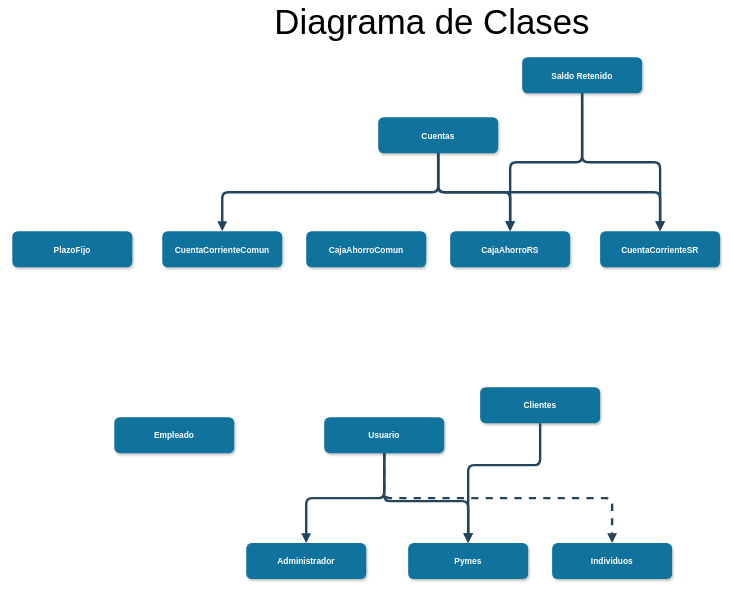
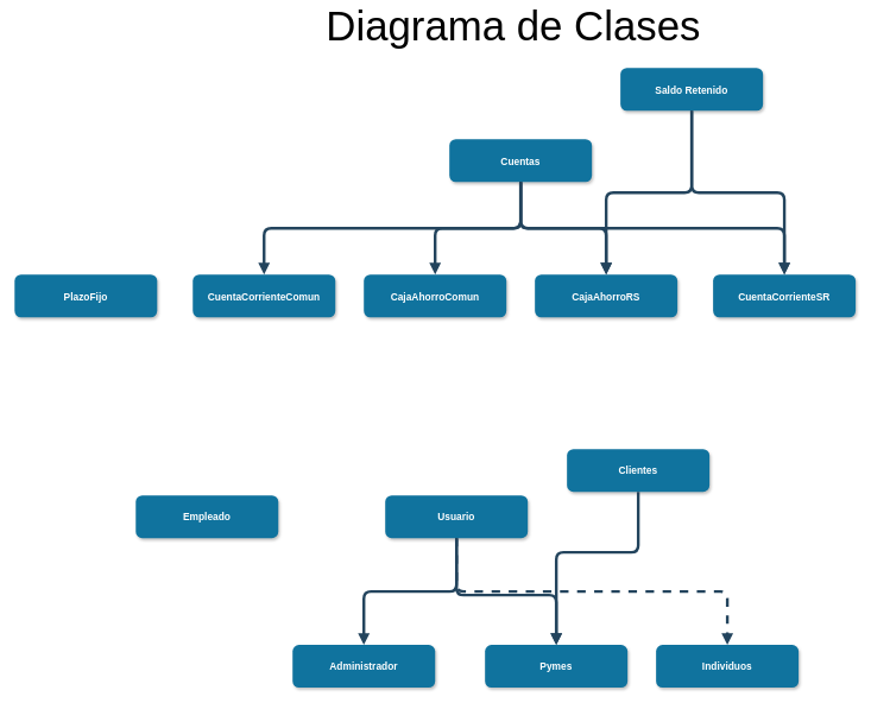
+ <mxCell id="15" value="" style="edgeStyle=elbowEdgeStyle;elbow=vertical;strokeWidth=4;endArrow=block;endFill=1;fontStyle=1;strokeColor=#23445D;entryX=0.5;entryY=0;entryDx=0;entryDy=0;exitX=0.5;exitY=1;exitDx=0;exitDy=0;" edge="1" parent="1" source="12" target="14"><mxGeometry x="31.41" y="-224.5" width="100" height="100" as="geometry"><mxPoint x="609.41" y="290" as="sourcePoint" /><mxPoint x="609.41" y="450" as="targetPoint" /></mxGeometry></mxCell>
- <mxCell id="5" value="Clientes" style="rounded=1;fillColor=#10739E;strokeColor=none;shadow=1;gradientColor=none;fontStyle=1;fontColor=#FFFFFF;fontSize=14;" vertex="1" parent="1"><mxGeometry x="800" y="640" width="200" height="60" as="geometry" /></mxCell>
+ <mxCell id="5" value="Clientes" style="rounded=1;fillColor=#10739E;strokeColor=none;shadow=1;gradientColor=none;fontStyle=1;fontColor=#FFFFFF;fontSize=14;" vertex="1" parent="1"><mxGeometry x="795" y="625" width="200" height="60" as="geometry" /></mxCell>
